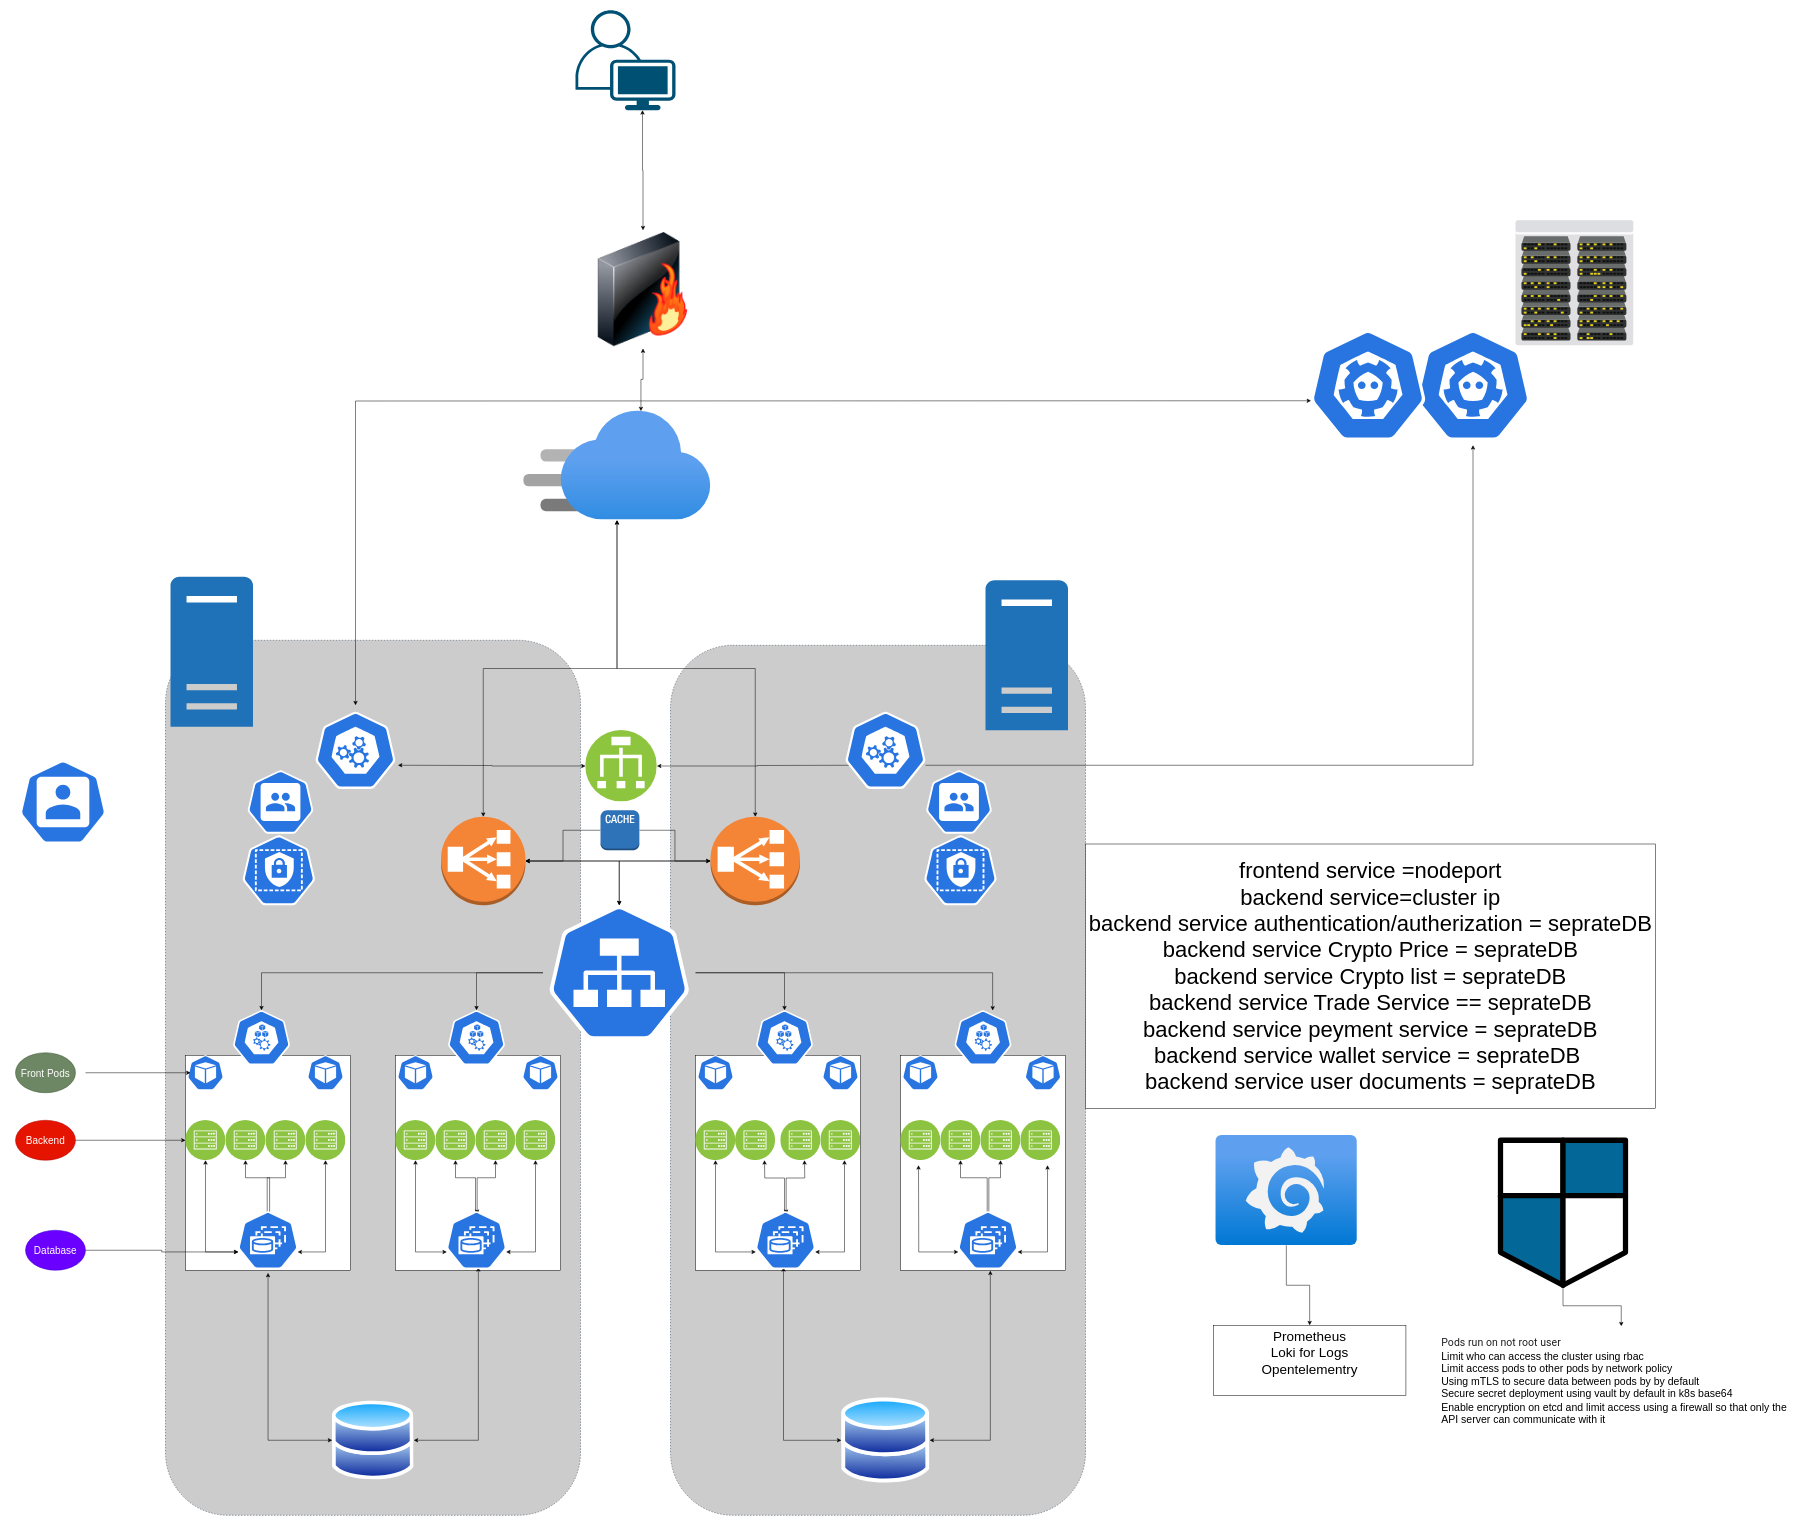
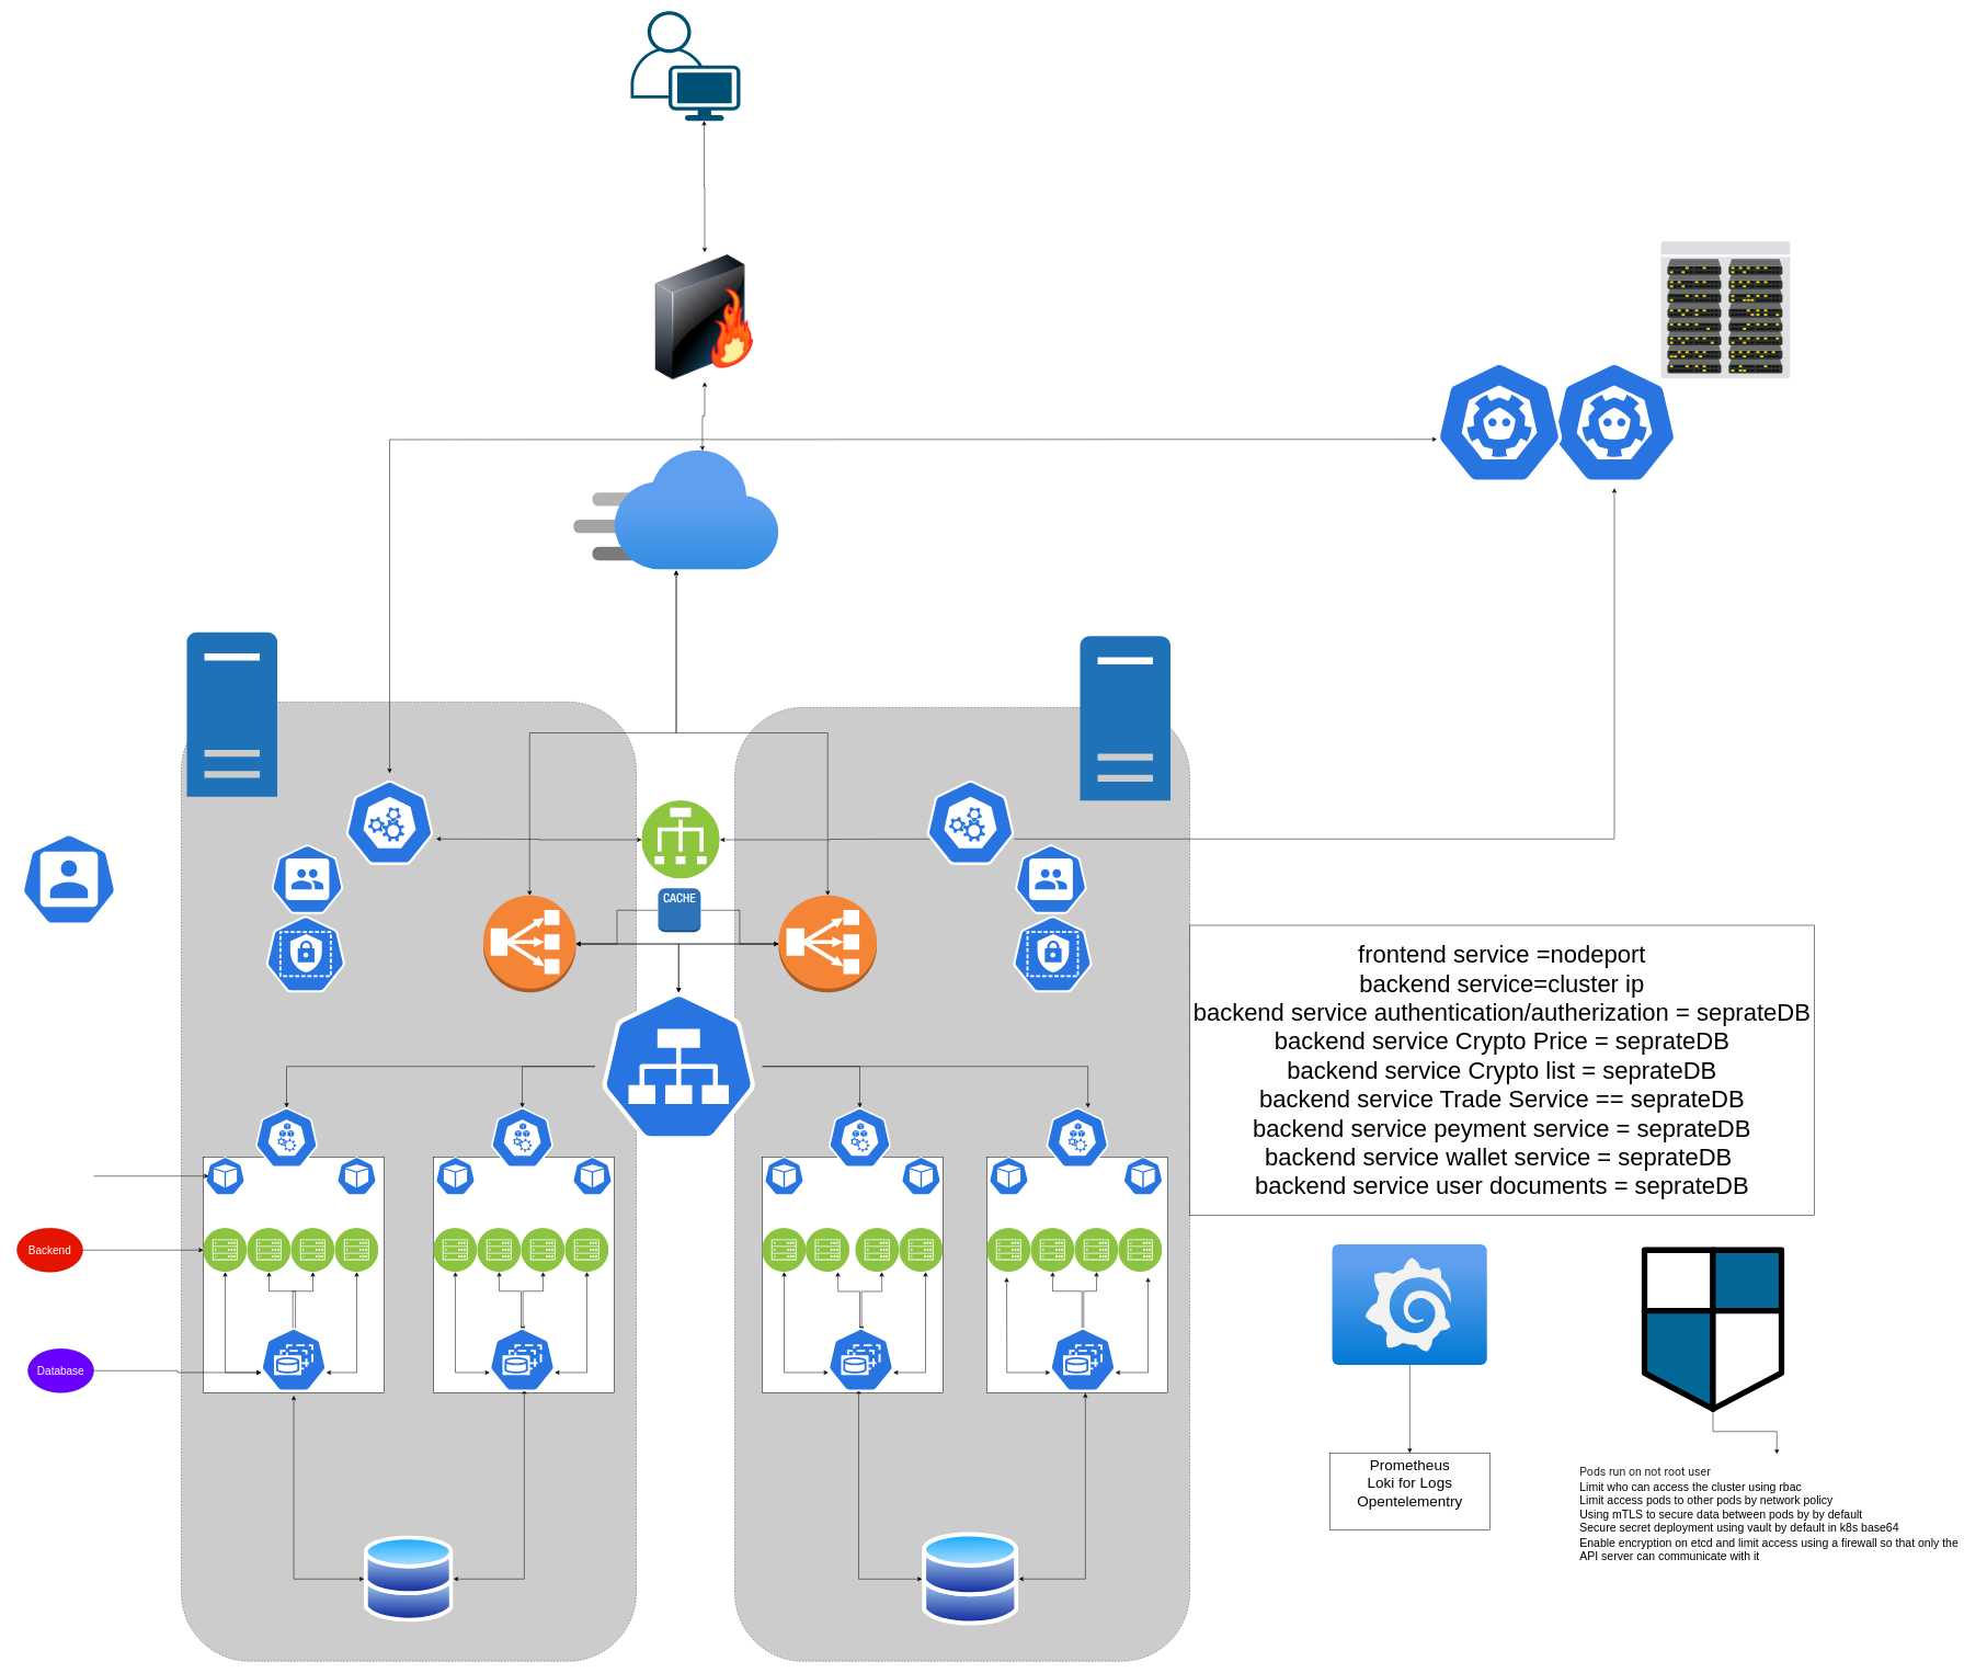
- <mxCell id="22" value="Front Pods" style="ellipse;whiteSpace=wrap;html=1;fillColor=#6d8764;strokeColor=#3A5431;fontSize=20;fontColor=#ffffff;" parent="1" vertex="1"><mxGeometry x="30" y="2105" width="120" height="80" as="geometry" /></mxCell>
- <mxCell id="111" value="&lt;font style=&quot;font-size: 27px;&quot;&gt;Prometheus&lt;br&gt;Loki for Logs&lt;br&gt;Opentelementry&lt;br&gt;&lt;br&gt;&lt;/font&gt;" style="whiteSpace=wrap;html=1;verticalAlign=top;labelBackgroundColor=default;" vertex="1" parent="1"><mxGeometry x="2425.84" y="2650" width="385" height="140" as="geometry" /></mxCell>
+ <mxCell id="111" value="&lt;font style=&quot;font-size: 27px;&quot;&gt;Prometheus&lt;br&gt;Loki for Logs&lt;br&gt;Opentelementry&lt;br&gt;&lt;br&gt;&lt;/font&gt;" style="whiteSpace=wrap;html=1;verticalAlign=top;labelBackgroundColor=default;" vertex="1" parent="1"><mxGeometry x="2425.84" y="2650" width="291.66" height="140" as="geometry" /></mxCell>
